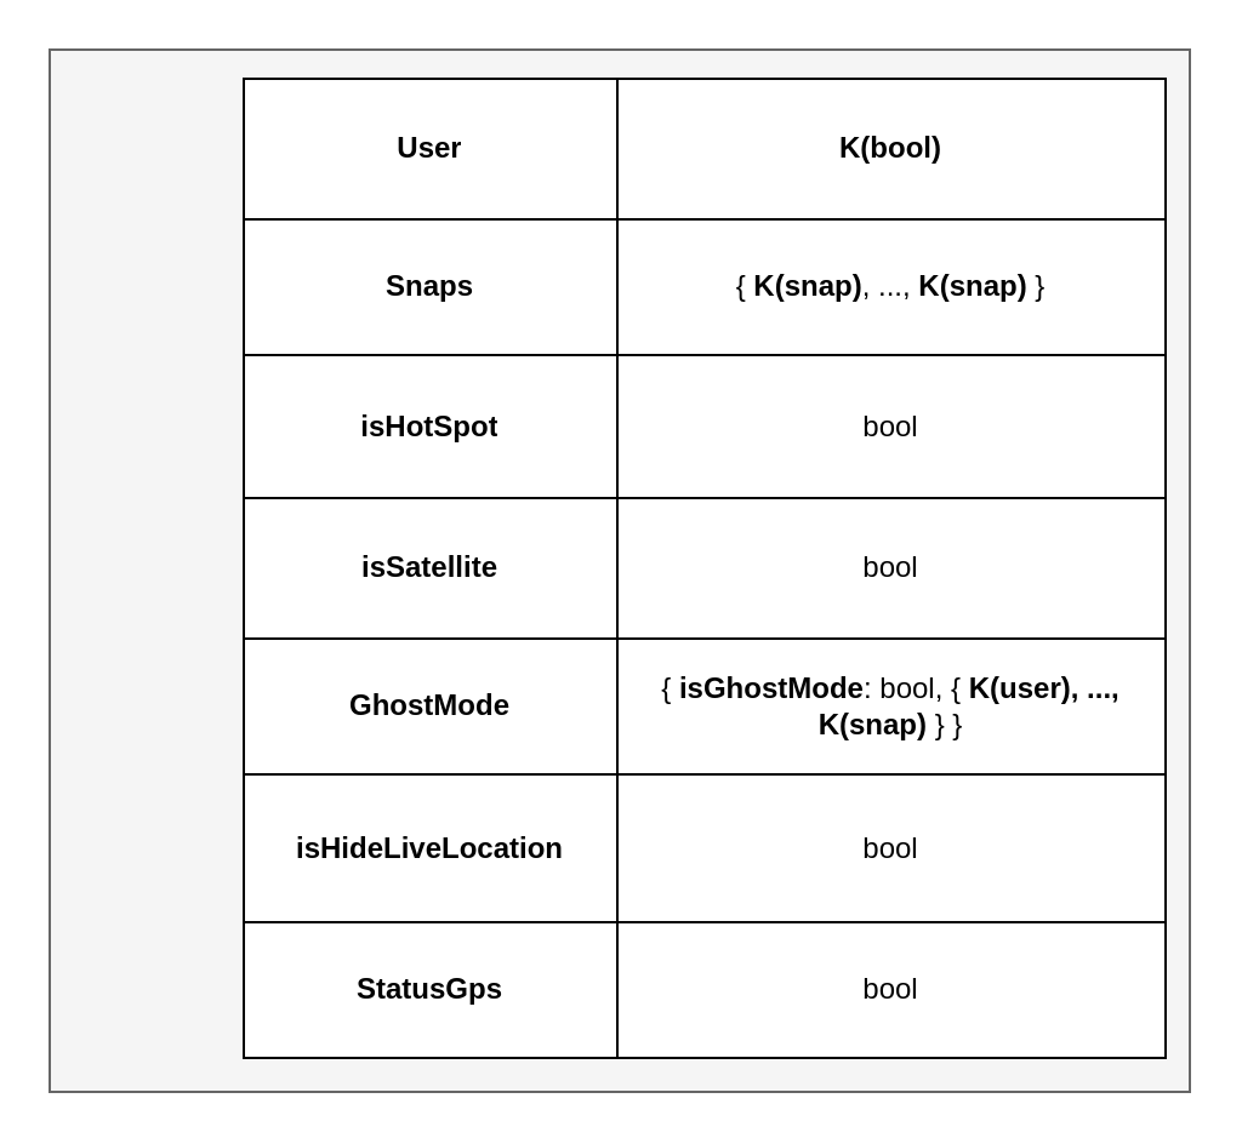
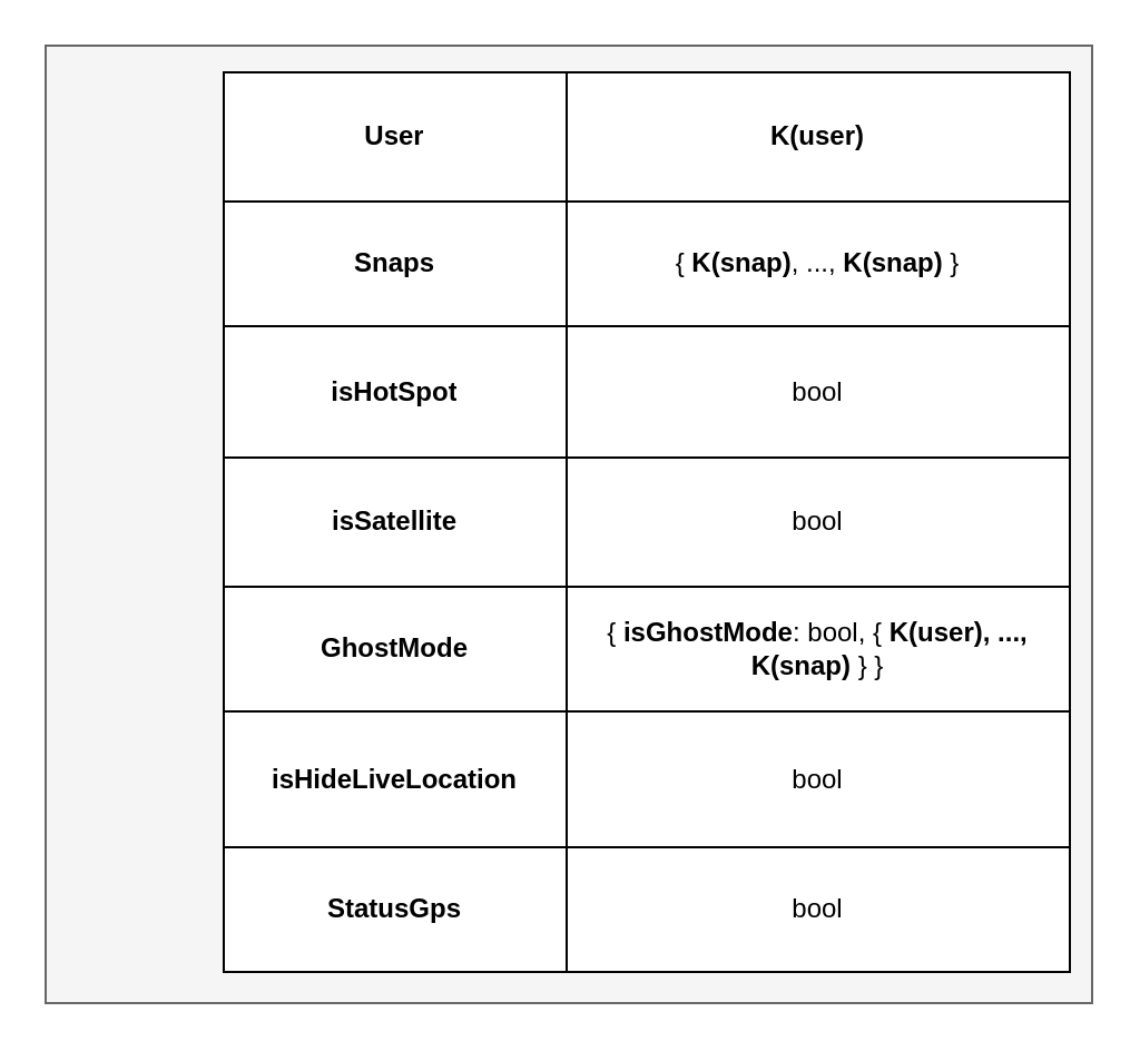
- <mxCell id="6" value="&lt;b&gt;K(bool) &lt;/b&gt;" style="shape=partialRectangle;html=1;whiteSpace=wrap;connectable=0;strokeColor=inherit;overflow=hidden;fillColor=none;top=0;left=0;bottom=0;right=0;pointerEvents=1;" parent="4" vertex="1"><mxGeometry x="154" width="226" height="58" as="geometry"><mxRectangle width="226" height="58" as="alternateBounds" /></mxGeometry></mxCell>
+ <mxCell id="6" value="&lt;b&gt;K(user) &lt;/b&gt;" style="shape=partialRectangle;html=1;whiteSpace=wrap;connectable=0;strokeColor=inherit;overflow=hidden;fillColor=none;top=0;left=0;bottom=0;right=0;pointerEvents=1;" parent="4" vertex="1"><mxGeometry x="154" width="226" height="58" as="geometry"><mxRectangle width="226" height="58" as="alternateBounds" /></mxGeometry></mxCell>
